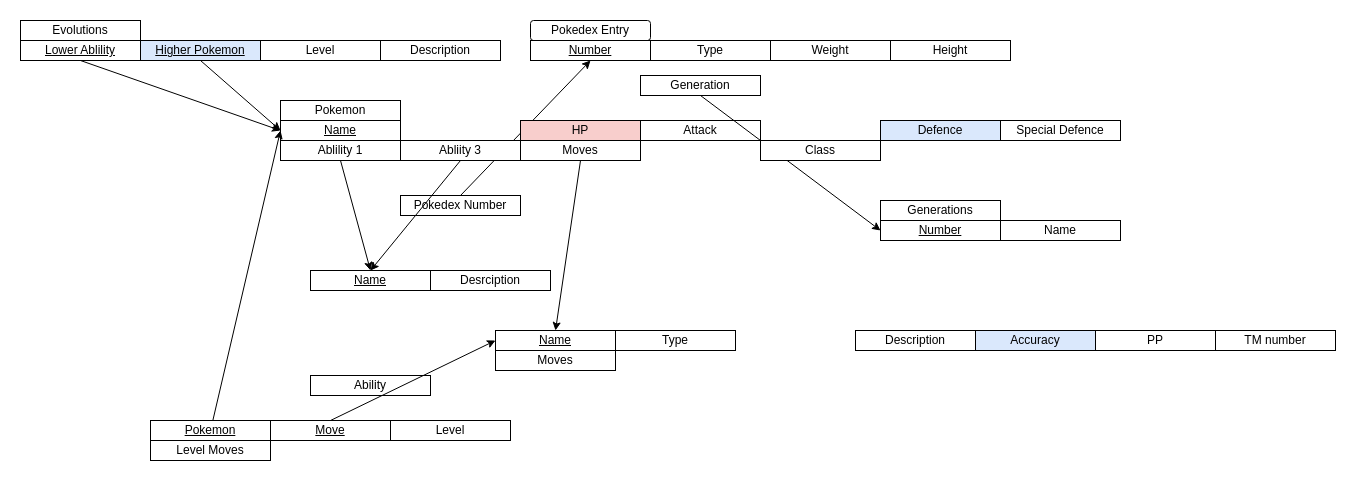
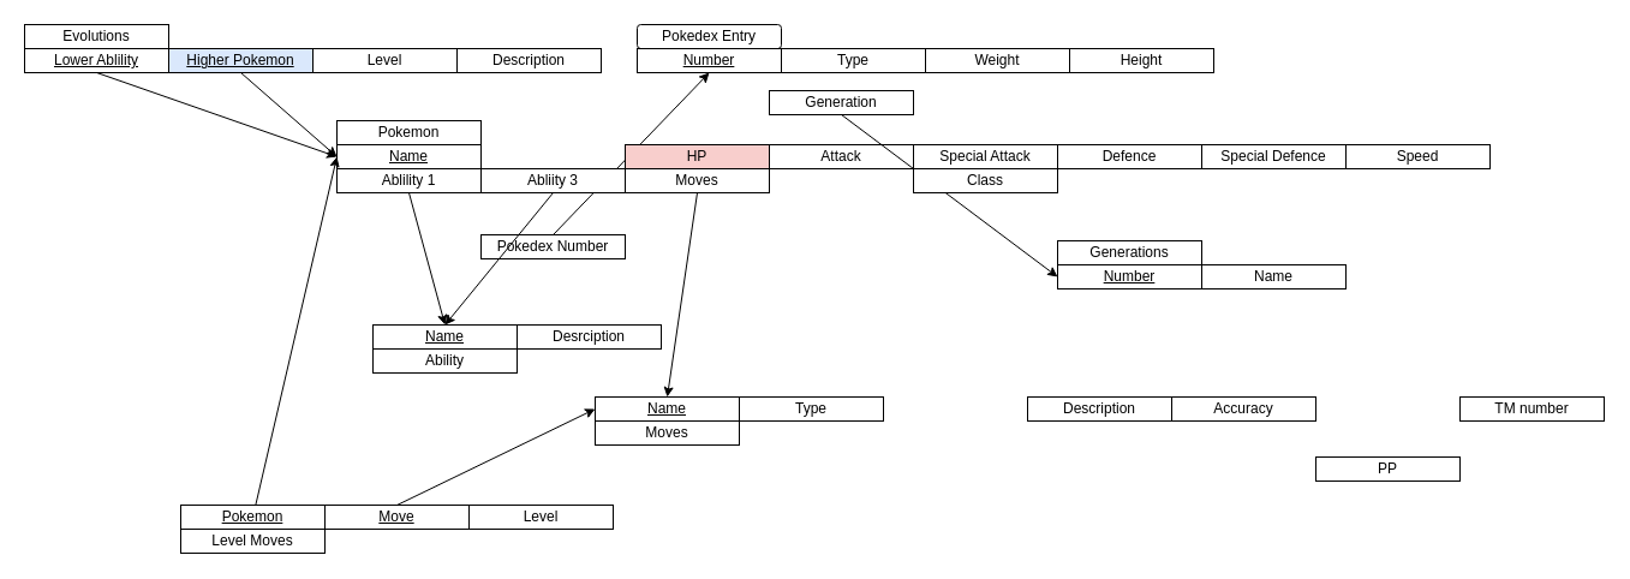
+ <mxCell id="8" value="Special Attack" style="rounded=0;whiteSpace=wrap;html=1;" parent="1" vertex="1"><mxGeometry x="760" y="120" width="120" height="20" as="geometry" /></mxCell>
- <mxCell id="9" value="Defence" style="rounded=0;whiteSpace=wrap;html=1;fillColor=#dae8fc;" parent="1" vertex="1"><mxGeometry x="880" y="120" width="120" height="20" as="geometry" /></mxCell>
+ <mxCell id="9" value="Defence" style="rounded=0;whiteSpace=wrap;html=1;" parent="1" vertex="1"><mxGeometry x="880" y="120" width="120" height="20" as="geometry" /></mxCell>
+ <mxCell id="11" value="Speed" style="rounded=0;whiteSpace=wrap;html=1;" parent="1" vertex="1"><mxGeometry x="1120" y="120" width="120" height="20" as="geometry" /></mxCell>
- <mxCell id="32" value="Accuracy" style="rounded=0;whiteSpace=wrap;html=1;fillColor=#dae8fc;" parent="1" vertex="1"><mxGeometry x="975" y="330" width="120" height="20" as="geometry" /></mxCell>
+ <mxCell id="32" value="Accuracy" style="rounded=0;whiteSpace=wrap;html=1;" parent="1" vertex="1"><mxGeometry x="975" y="330" width="120" height="20" as="geometry" /></mxCell>
- <mxCell id="33" value="PP" style="rounded=0;whiteSpace=wrap;html=1;" parent="1" vertex="1"><mxGeometry x="1095" y="330" width="120" height="20" as="geometry" /></mxCell>
+ <mxCell id="33" value="PP" style="rounded=0;whiteSpace=wrap;html=1;" parent="1" vertex="1"><mxGeometry x="1095" y="380" width="120" height="20" as="geometry" /></mxCell>
- <mxCell id="42" value="Ability" style="rounded=0;whiteSpace=wrap;html=1;" parent="1" vertex="1"><mxGeometry x="310" y="375" width="120" height="20" as="geometry" /></mxCell>
+ <mxCell id="42" value="Ability" style="rounded=0;whiteSpace=wrap;html=1;" parent="1" vertex="1"><mxGeometry x="310" y="290" width="120" height="20" as="geometry" /></mxCell>
